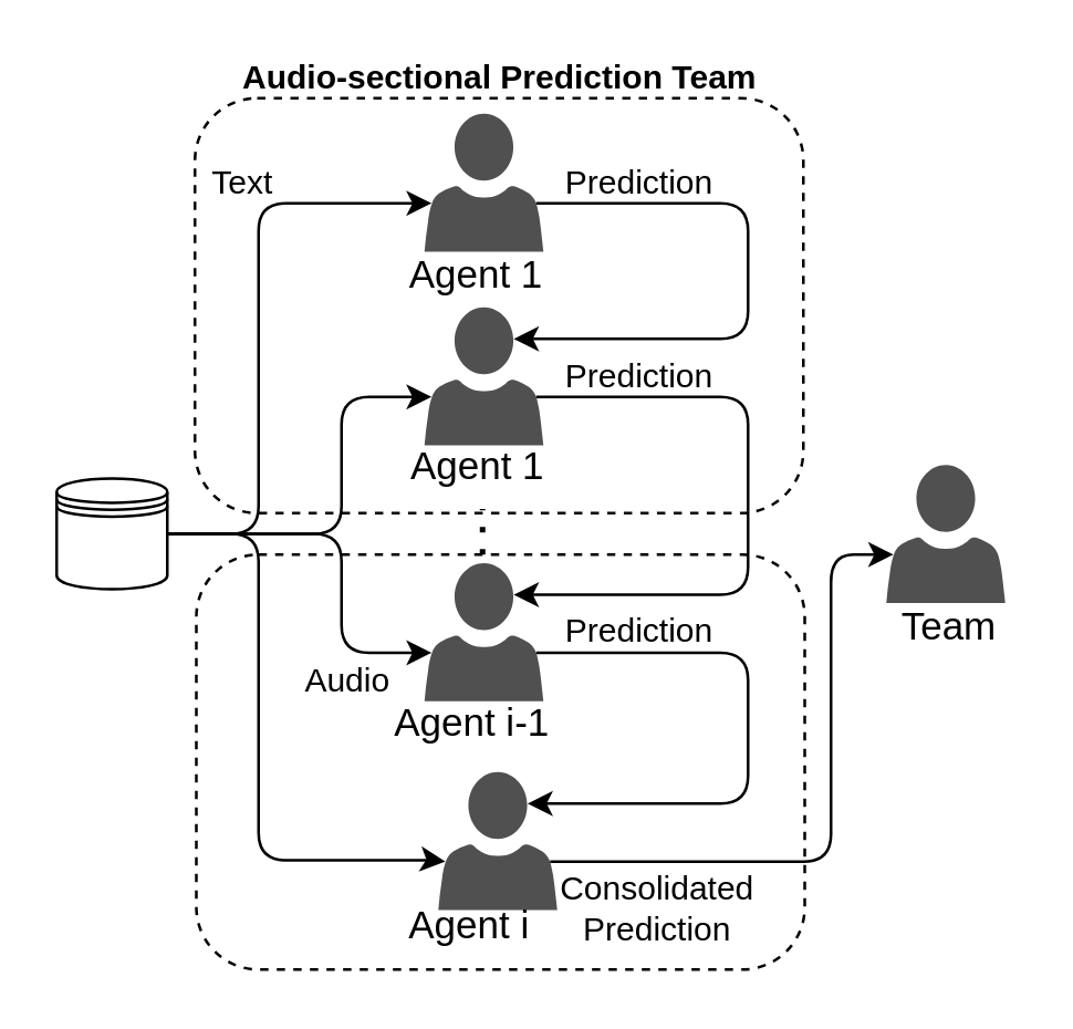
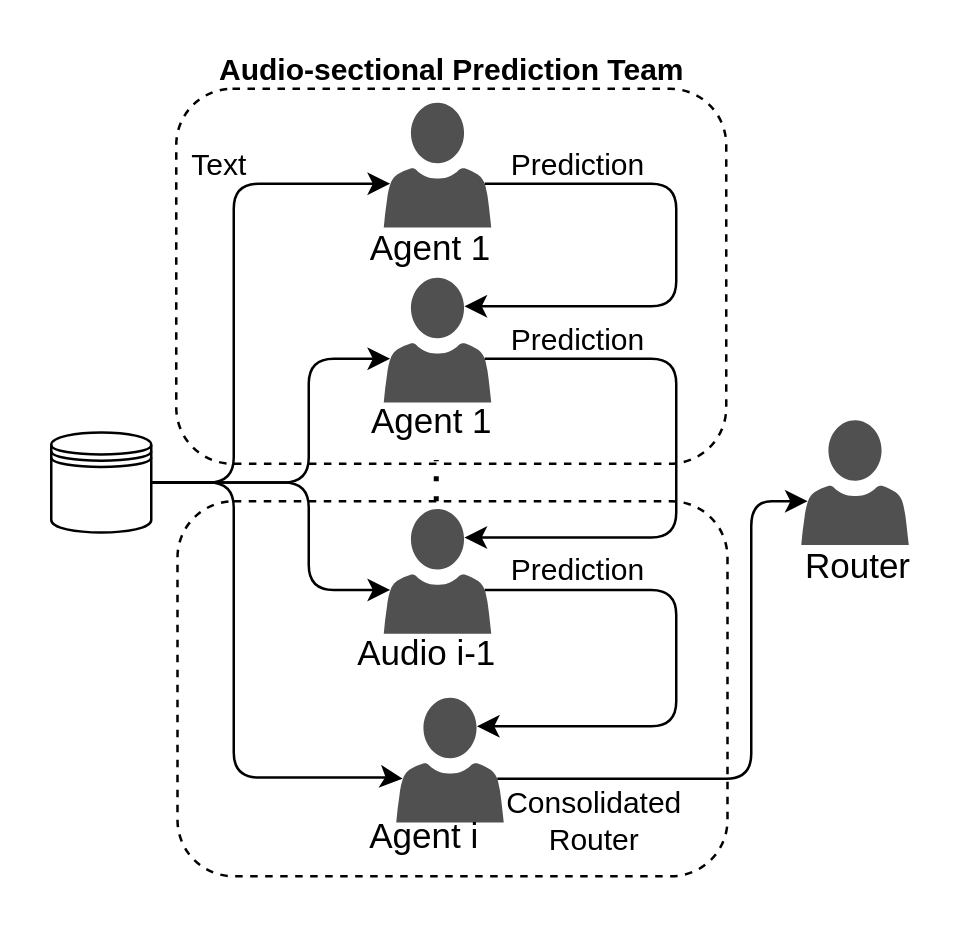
- <mxCell id="25" value="Team" style="text;html=1;strokeColor=none;fillColor=none;align=center;verticalAlign=middle;whiteSpace=wrap;rounded=0;fontSize=14;" vertex="1" parent="1"><mxGeometry x="320" y="220.5" width="45.5" height="10" as="geometry" /></mxCell>
+ <mxCell id="25" value="Router" style="text;html=1;strokeColor=none;fillColor=none;align=center;verticalAlign=middle;whiteSpace=wrap;rounded=0;fontSize=14;" vertex="1" parent="1"><mxGeometry x="320" y="220.5" width="45.5" height="10" as="geometry" /></mxCell>
- <mxCell id="18" value="Audio" style="text;html=1;strokeColor=none;fillColor=none;align=center;verticalAlign=middle;whiteSpace=wrap;rounded=0;fontSize=12;" vertex="1" parent="1"><mxGeometry x="112.75" y="238" width="25" height="15" as="geometry" /></mxCell>
- <mxCell id="17" value="Agent i-1" style="text;html=1;strokeColor=none;fillColor=none;align=center;verticalAlign=middle;whiteSpace=wrap;rounded=0;fontSize=14;" vertex="1" parent="1"><mxGeometry x="137.75" y="255.5" width="65.25" height="10" as="geometry" /></mxCell>
+ <mxCell id="17" value="Audio i-1" style="text;html=1;strokeColor=none;fillColor=none;align=center;verticalAlign=middle;whiteSpace=wrap;rounded=0;fontSize=14;" vertex="1" parent="1"><mxGeometry x="137.75" y="255.5" width="65.25" height="10" as="geometry" /></mxCell>
- <mxCell id="27" value="Consolidated&lt;br&gt;Prediction" style="text;html=1;strokeColor=none;fillColor=none;align=center;verticalAlign=middle;whiteSpace=wrap;rounded=0;fontSize=12;" vertex="1" parent="1"><mxGeometry x="194.25" y="325.5" width="87" height="5" as="geometry" /></mxCell>
+ <mxCell id="27" value="Consolidated&lt;br&gt;Router" style="text;html=1;strokeColor=none;fillColor=none;align=center;verticalAlign=middle;whiteSpace=wrap;rounded=0;fontSize=12;" vertex="1" parent="1"><mxGeometry x="194.25" y="325.5" width="87" height="5" as="geometry" /></mxCell>
